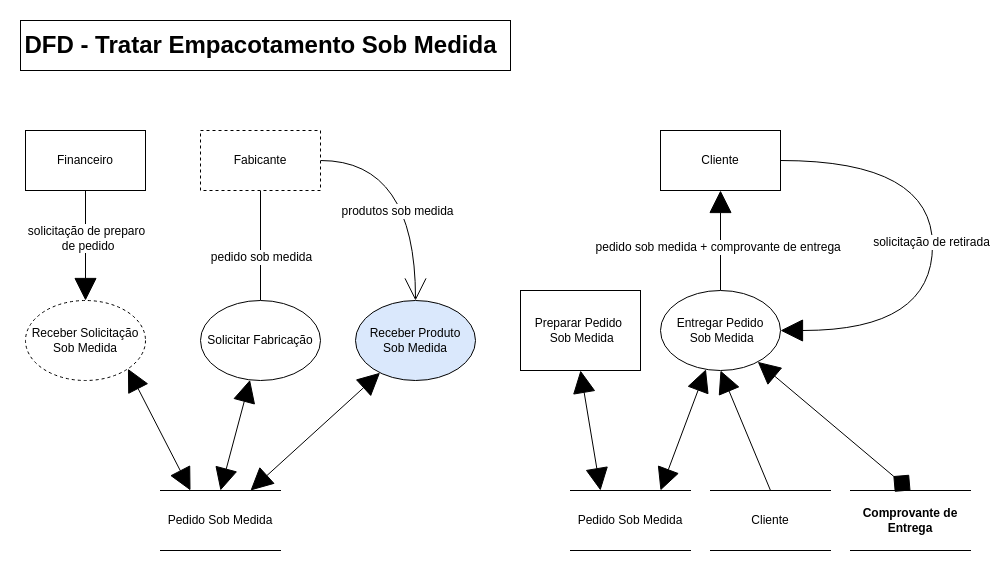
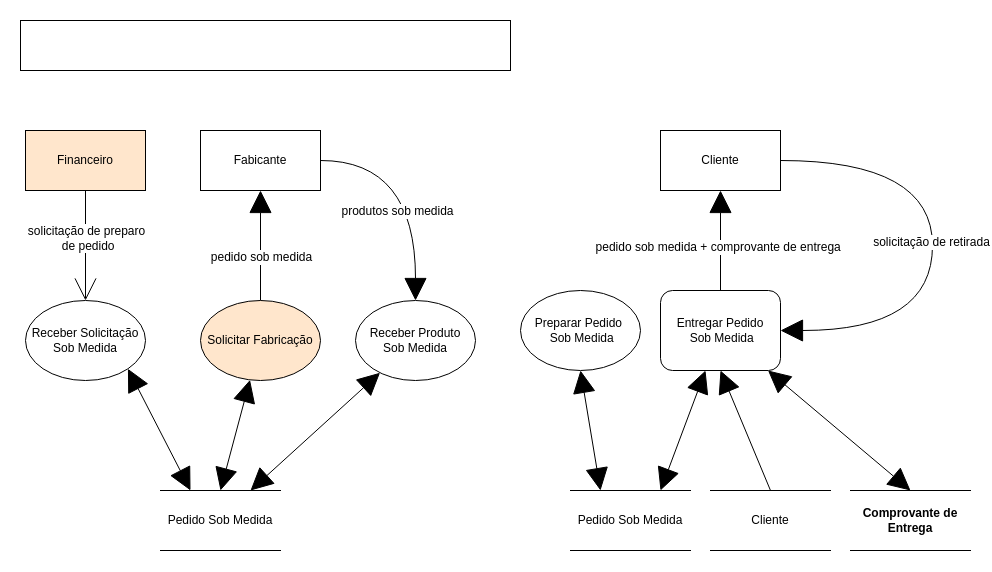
- <mxCell id="19" value="DFD - Tratar Empacotamento Sob Medida" style="text;strokeColor=none;fillColor=none;html=1;fontSize=24;fontStyle=1;verticalAlign=middle;align=center;" parent="1" vertex="1"><mxGeometry x="45" y="25" width="430" height="40" as="geometry" /></mxCell>
- <mxCell id="17" value="Financeiro" style="rounded=0;whiteSpace=wrap;html=1;" parent="1" vertex="1"><mxGeometry x="25" y="130" width="120" height="60" as="geometry" /></mxCell>
+ <mxCell id="17" value="Financeiro" style="rounded=0;whiteSpace=wrap;html=1;fillColor=#ffe6cc;" parent="1" vertex="1"><mxGeometry x="25" y="130" width="120" height="60" as="geometry" /></mxCell>
- <mxCell id="27" value="Fabicante" style="rounded=0;whiteSpace=wrap;html=1;dashed=1;" parent="1" vertex="1"><mxGeometry x="200" y="130" width="120" height="60" as="geometry" /></mxCell>
+ <mxCell id="27" value="Fabicante" style="rounded=0;whiteSpace=wrap;html=1;" parent="1" vertex="1"><mxGeometry x="200" y="130" width="120" height="60" as="geometry" /></mxCell>
- <mxCell id="23" style="edgeStyle=none;rounded=0;orthogonalLoop=1;jettySize=auto;html=1;entryX=0.5;entryY=1;entryDx=0;entryDy=0;startArrow=none;startFill=0;startSize=20;endArrow=none;endFill=1;endSize=20;strokeColor=#000000;" parent="1" source="26" target="27" edge="1"><mxGeometry relative="1" as="geometry" /></mxCell>
+ <mxCell id="23" style="edgeStyle=none;rounded=0;orthogonalLoop=1;jettySize=auto;html=1;entryX=0.5;entryY=1;entryDx=0;entryDy=0;startArrow=none;startFill=0;startSize=20;endArrow=block;endFill=1;endSize=20;strokeColor=#000000;" parent="1" source="26" target="27" edge="1"><mxGeometry relative="1" as="geometry" /></mxCell>
- <mxCell id="10" style="edgeStyle=orthogonalEdgeStyle;rounded=0;orthogonalLoop=1;jettySize=auto;html=1;startArrow=none;startFill=0;startSize=20;endArrow=open;endFill=1;endSize=20;curved=1;exitX=1;exitY=0.5;exitDx=0;exitDy=0;" parent="1" source="27" target="3" edge="1"><mxGeometry relative="1" as="geometry"><mxPoint x="510.04" y="130" as="sourcePoint" /></mxGeometry></mxCell>
+ <mxCell id="10" style="edgeStyle=orthogonalEdgeStyle;rounded=0;orthogonalLoop=1;jettySize=auto;html=1;startArrow=none;startFill=0;startSize=20;endArrow=block;endFill=1;endSize=20;curved=1;exitX=1;exitY=0.5;exitDx=0;exitDy=0;" parent="1" source="27" target="3" edge="1"><mxGeometry relative="1" as="geometry"><mxPoint x="510.04" y="130" as="sourcePoint" /></mxGeometry></mxCell>
- <mxCell id="15" style="edgeStyle=none;rounded=0;orthogonalLoop=1;jettySize=auto;html=1;exitX=0.5;exitY=1;exitDx=0;exitDy=0;entryX=0.5;entryY=0;entryDx=0;entryDy=0;startArrow=none;startFill=0;endArrow=block;endFill=1;startSize=20;endSize=20;" parent="1" source="17" target="21" edge="1"><mxGeometry relative="1" as="geometry" /></mxCell>
+ <mxCell id="15" style="edgeStyle=none;rounded=0;orthogonalLoop=1;jettySize=auto;html=1;exitX=0.5;exitY=1;exitDx=0;exitDy=0;entryX=0.5;entryY=0;entryDx=0;entryDy=0;startArrow=none;startFill=0;endArrow=open;endFill=1;startSize=20;endSize=20;" parent="1" source="17" target="21" edge="1"><mxGeometry relative="1" as="geometry" /></mxCell>
- <mxCell id="32" value="Preparar Pedido&amp;nbsp; &amp;nbsp;Sob Medida" style="whiteSpace=wrap;html=1;rounded=0;" parent="1" vertex="1"><mxGeometry x="520" y="290" width="120" height="80" as="geometry" /></mxCell>
+ <mxCell id="32" value="Preparar Pedido&amp;nbsp; &amp;nbsp;Sob Medida" style="ellipse;whiteSpace=wrap;html=1;" parent="1" vertex="1"><mxGeometry x="520" y="290" width="120" height="80" as="geometry" /></mxCell>
- <mxCell id="9" value="Entregar Pedido&lt;br&gt;&amp;nbsp;Sob Medida" style="ellipse;whiteSpace=wrap;html=1;" parent="1" vertex="1"><mxGeometry x="660" y="290" width="120" height="80" as="geometry" /></mxCell>
+ <mxCell id="9" value="Entregar Pedido&lt;br&gt;&amp;nbsp;Sob Medida" style="whiteSpace=wrap;html=1;rounded=1;" parent="1" vertex="1"><mxGeometry x="660" y="290" width="120" height="80" as="geometry" /></mxCell>
- <mxCell id="21" value="Receber Solicitação Sob Medida" style="ellipse;whiteSpace=wrap;html=1;dashed=1;" parent="1" vertex="1"><mxGeometry x="25" y="300" width="120" height="80" as="geometry" /></mxCell>
+ <mxCell id="21" value="Receber Solicitação Sob Medida" style="ellipse;whiteSpace=wrap;html=1;" parent="1" vertex="1"><mxGeometry x="25" y="300" width="120" height="80" as="geometry" /></mxCell>
- <mxCell id="26" value="Solicitar Fabricação" style="ellipse;whiteSpace=wrap;html=1;" parent="1" vertex="1"><mxGeometry x="200" y="300" width="120" height="80" as="geometry" /></mxCell>
+ <mxCell id="26" value="Solicitar Fabricação" style="ellipse;whiteSpace=wrap;html=1;fillColor=#ffe6cc;" parent="1" vertex="1"><mxGeometry x="200" y="300" width="120" height="80" as="geometry" /></mxCell>
- <mxCell id="3" value="Receber Produto&lt;br&gt;Sob Medida" style="ellipse;whiteSpace=wrap;html=1;fillColor=#dae8fc;" parent="1" vertex="1"><mxGeometry x="355" y="300" width="120" height="80" as="geometry" /></mxCell>
+ <mxCell id="3" value="Receber Produto&lt;br&gt;Sob Medida" style="ellipse;whiteSpace=wrap;html=1;" parent="1" vertex="1"><mxGeometry x="355" y="300" width="120" height="80" as="geometry" /></mxCell>
- <mxCell id="6" style="edgeStyle=none;rounded=0;orthogonalLoop=1;jettySize=auto;html=1;startArrow=block;startFill=1;startSize=20;endArrow=diamond;endFill=1;endSize=20;strokeColor=#000000;entryX=0.5;entryY=0;entryDx=0;entryDy=0;" parent="1" source="9" target="30" edge="1"><mxGeometry relative="1" as="geometry"><mxPoint x="950" y="530" as="targetPoint" /></mxGeometry></mxCell>
+ <mxCell id="6" style="edgeStyle=none;rounded=0;orthogonalLoop=1;jettySize=auto;html=1;startArrow=block;startFill=1;startSize=20;endArrow=block;endFill=1;endSize=20;strokeColor=#000000;entryX=0.5;entryY=0;entryDx=0;entryDy=0;" parent="1" source="9" target="30" edge="1"><mxGeometry relative="1" as="geometry"><mxPoint x="950" y="530" as="targetPoint" /></mxGeometry></mxCell>
